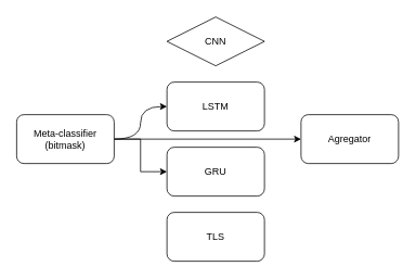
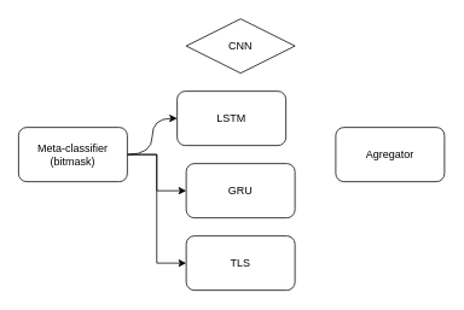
- <mxCell id="6" value="LSTM" style="rounded=1;whiteSpace=wrap;html=1;" vertex="1" parent="1"><mxGeometry x="205" y="100" width="120" height="60" as="geometry" /></mxCell>
+ <mxCell id="6" value="LSTM" style="rounded=1;whiteSpace=wrap;html=1;" vertex="1" parent="1"><mxGeometry x="195" y="100" width="120" height="60" as="geometry" /></mxCell>
- <mxCell id="4" style="edgeStyle=orthogonalEdgeStyle;rounded=0;orthogonalLoop=1;jettySize=auto;html=1;exitX=1;exitY=0.5;exitDx=0;exitDy=0;" edge="1" parent="1" source="5" target="10"><mxGeometry relative="1" as="geometry" /></mxCell>
+ <mxCell id="4" style="edgeStyle=orthogonalEdgeStyle;rounded=0;orthogonalLoop=1;jettySize=auto;html=1;exitX=1;exitY=0.5;exitDx=0;exitDy=0;entryX=0;entryY=0.5;entryDx=0;entryDy=0;" edge="1" parent="1" source="5" target="9"><mxGeometry relative="1" as="geometry" /></mxCell>
